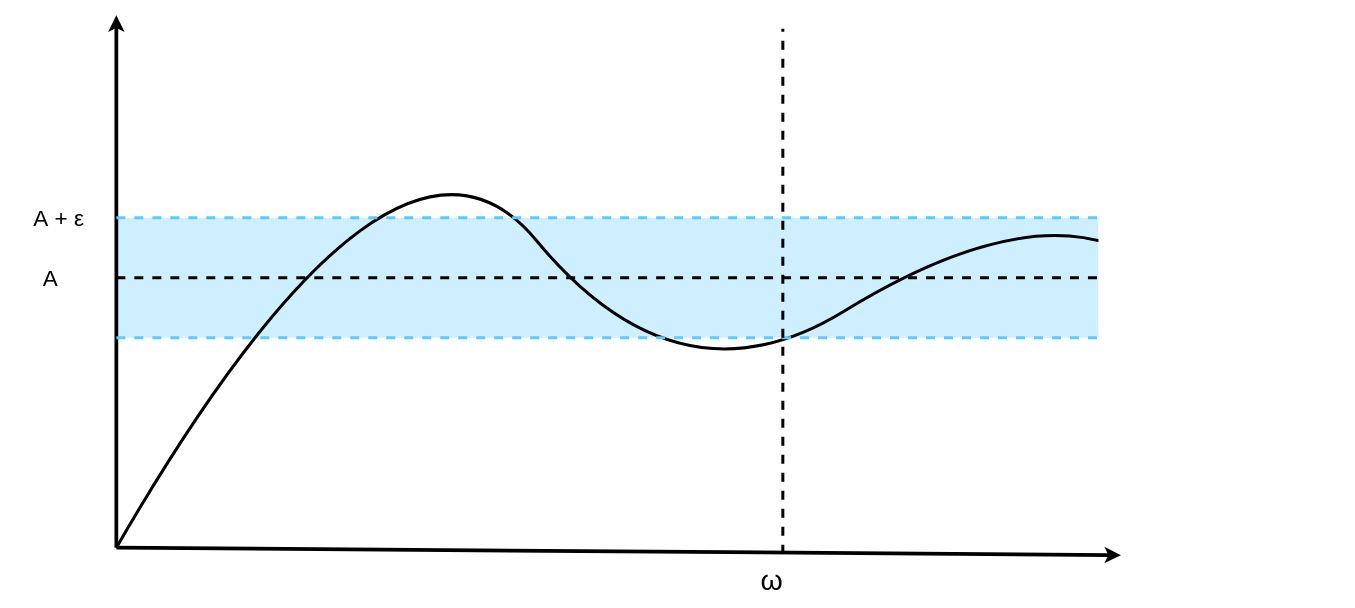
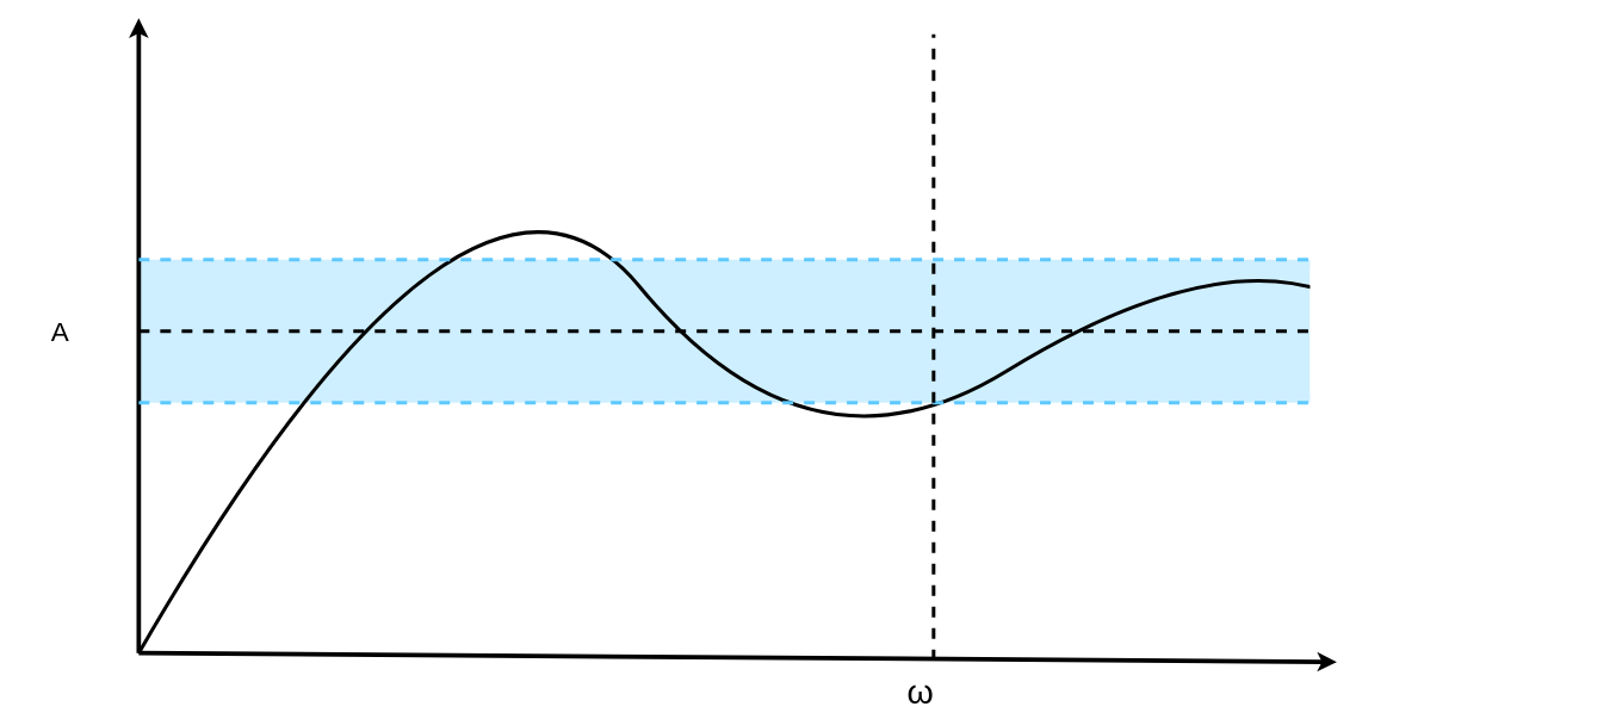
- <mxCell id="7" value="&lt;font style=&quot;font-size: 30px;&quot;&gt;A&lt;span dir=&quot;ltr&quot; role=&quot;presentation&quot; style=&quot;left: 1003.88px; top: 369.32px; font-family: sans-serif; transform: scaleX(1.123); font-size: 30px;&quot;&gt; + ε&lt;/span&gt;&lt;/font&gt;" style="text;html=1;strokeColor=none;fillColor=none;align=center;verticalAlign=middle;whiteSpace=wrap;rounded=0;fontSize=30;" parent="1" vertex="1"><mxGeometry x="20" y="275" width="115" height="30" as="geometry" /></mxCell>
